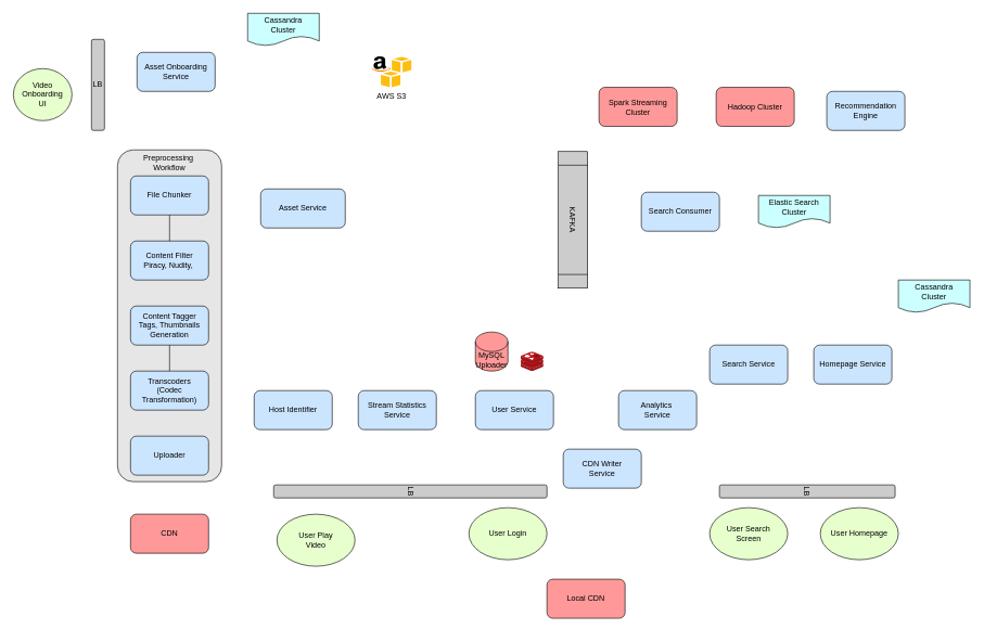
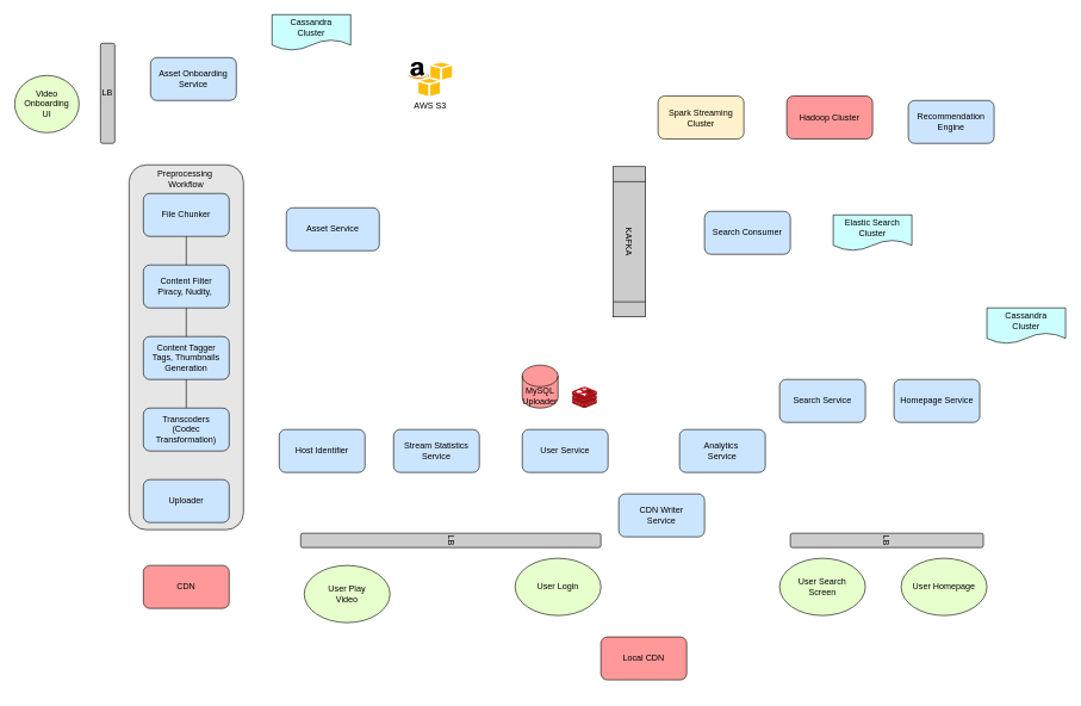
- <mxCell id="41" value="Spark Streaming&lt;br&gt;Cluster" style="rounded=1;whiteSpace=wrap;html=1;fillColor=#FF9999;" vertex="1" parent="1"><mxGeometry x="920" y="133.8" width="120" height="60" as="geometry" /></mxCell>
+ <mxCell id="41" value="Spark Streaming&lt;br&gt;Cluster" style="rounded=1;whiteSpace=wrap;html=1;fillColor=#fff2cc;" vertex="1" parent="1"><mxGeometry x="920" y="133.8" width="120" height="60" as="geometry" /></mxCell>
+ <mxCell id="15" value="" style="endArrow=none;html=1;entryX=0.5;entryY=1;entryDx=0;entryDy=0;exitX=0.5;exitY=0;exitDx=0;exitDy=0;" edge="1" parent="8" source="14" target="13"><mxGeometry width="50" height="50" relative="1" as="geometry"><mxPoint x="50" y="260" as="sourcePoint" /><mxPoint x="100" y="210" as="targetPoint" /></mxGeometry></mxCell>
